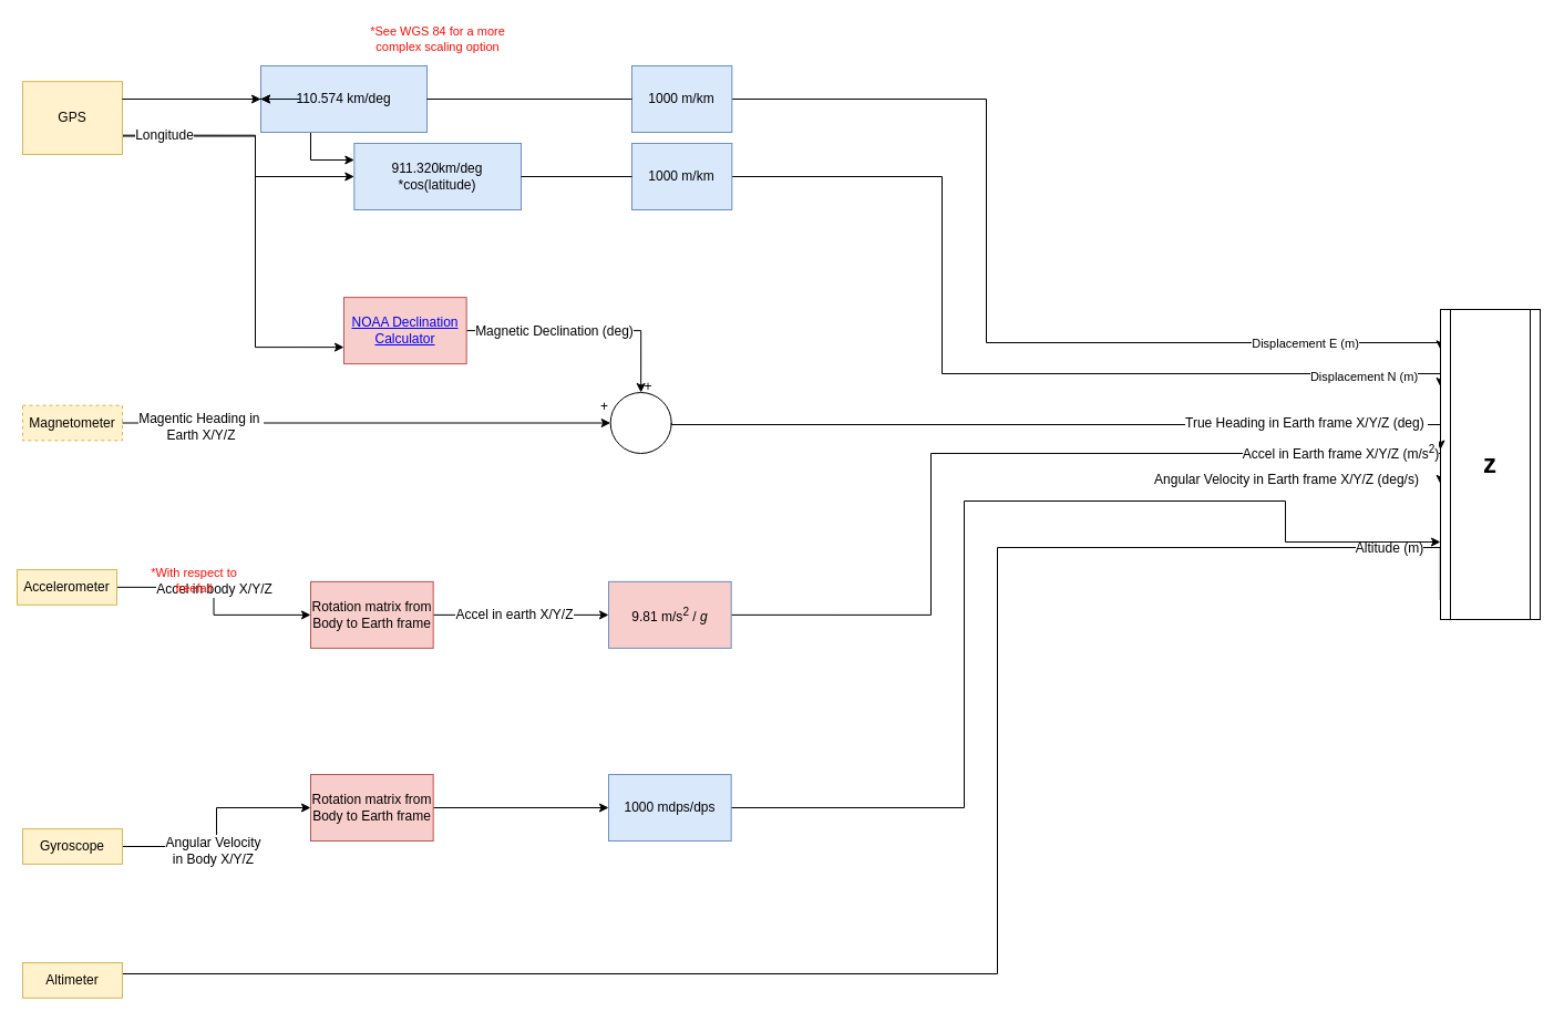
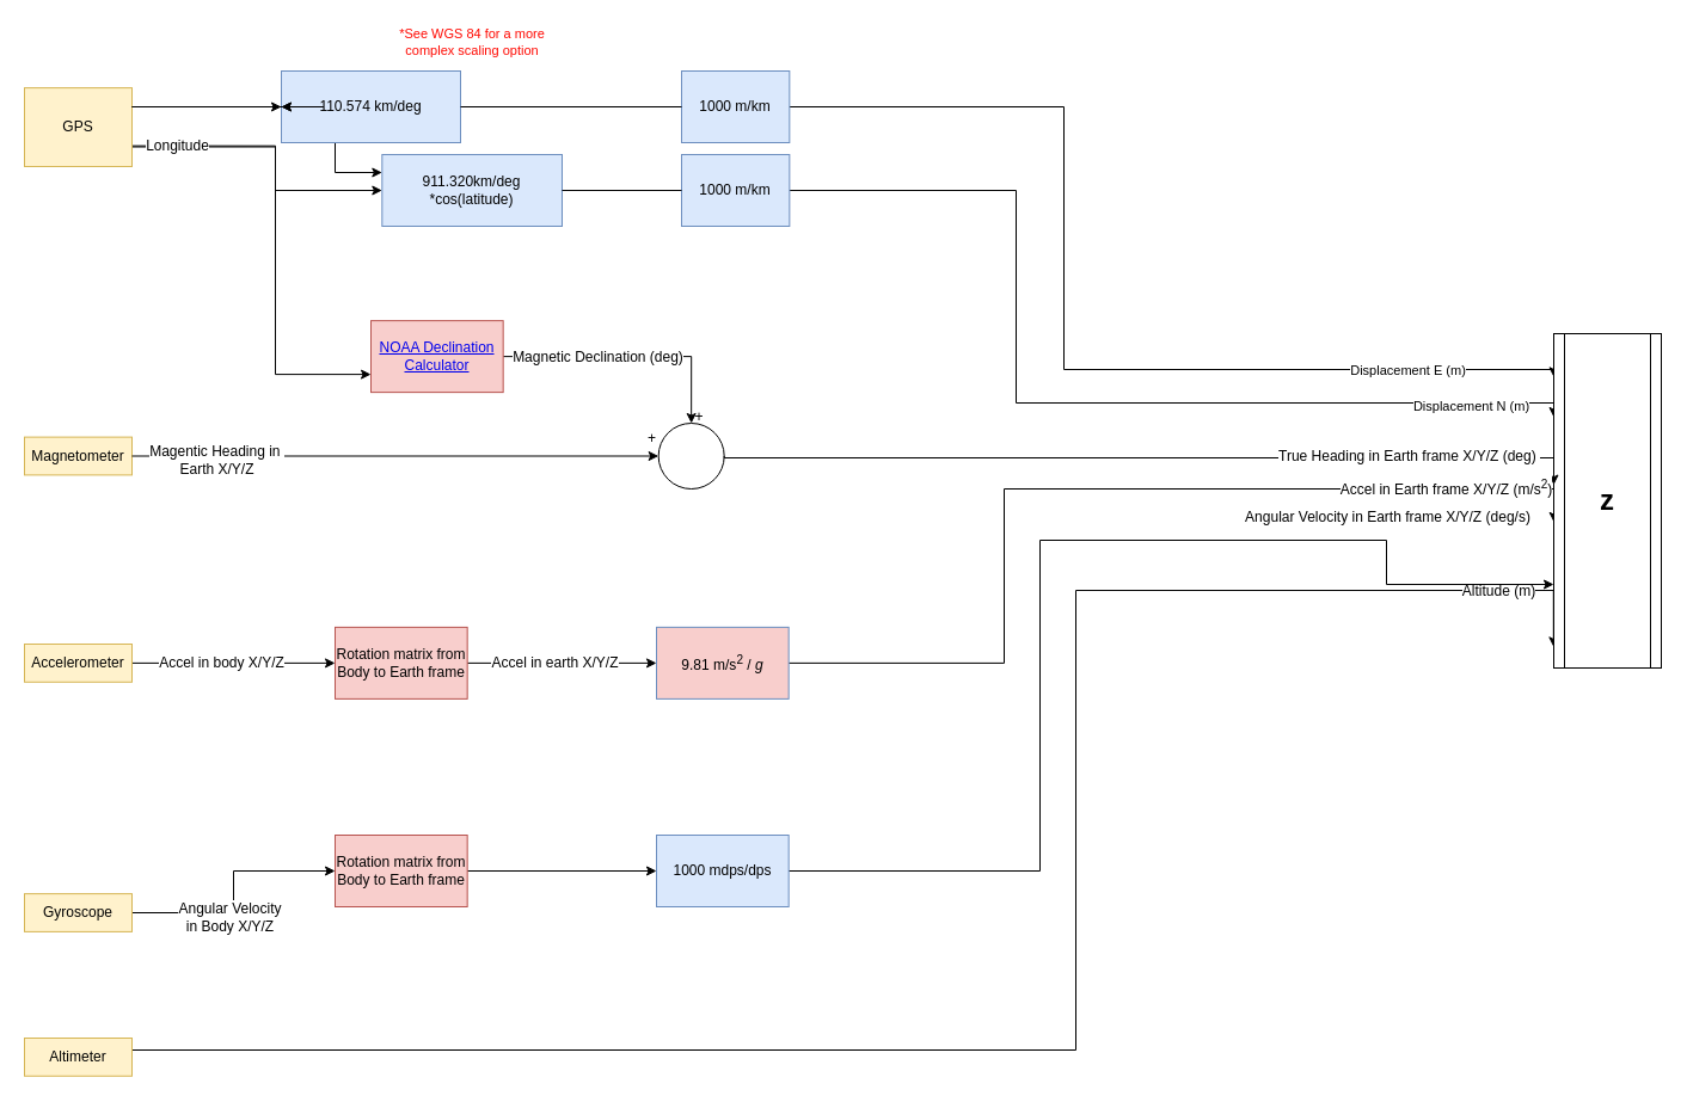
- <mxCell id="11" value="Magnetometer" style="rounded=0;whiteSpace=wrap;html=1;fillColor=#fff2cc;strokeColor=#d6b656;dashed=1;" vertex="1" parent="1"><mxGeometry x="20" y="365.618" width="90" height="31.765" as="geometry" /></mxCell>
+ <mxCell id="11" value="Magnetometer" style="rounded=0;whiteSpace=wrap;html=1;fillColor=#fff2cc;strokeColor=#d6b656;" vertex="1" parent="1"><mxGeometry x="20" y="365.618" width="90" height="31.765" as="geometry" /></mxCell>
- <mxCell id="27" value="*With respect to freefall" style="text;html=1;strokeColor=none;fillColor=none;align=center;verticalAlign=middle;whiteSpace=wrap;rounded=0;fontSize=11;fontColor=#FF0800;" vertex="1" parent="1"><mxGeometry x="130" y="509" width="90" height="30" as="geometry" /></mxCell>
- <mxCell id="10" value="Accelerometer" style="rounded=0;whiteSpace=wrap;html=1;fillColor=#fff2cc;strokeColor=#d6b656;" vertex="1" parent="1"><mxGeometry x="15" y="513.999" width="90" height="31.765" as="geometry" /></mxCell>
+ <mxCell id="10" value="Accelerometer" style="rounded=0;whiteSpace=wrap;html=1;fillColor=#fff2cc;strokeColor=#d6b656;" vertex="1" parent="1"><mxGeometry x="20" y="538.999" width="90" height="31.765" as="geometry" /></mxCell>
- <mxCell id="15" style="edgeStyle=orthogonalEdgeStyle;rounded=0;orthogonalLoop=1;jettySize=auto;html=1;exitX=1;exitY=0.5;exitDx=0;exitDy=0;fontSize=12;fontColor=#000000;entryX=-0.002;entryY=0.937;entryDx=0;entryDy=0;entryPerimeter=0;endArrow=none;" edge="1" parent="1" source="17" target="45"><mxGeometry relative="1" as="geometry"><mxPoint x="1060" y="885" as="targetPoint" /><Array as="points"><mxPoint x="110" y="879" /><mxPoint x="900" y="879" /><mxPoint x="900" y="494" /></Array></mxGeometry></mxCell>
+ <mxCell id="15" style="edgeStyle=orthogonalEdgeStyle;rounded=0;orthogonalLoop=1;jettySize=auto;html=1;exitX=1;exitY=0.5;exitDx=0;exitDy=0;fontSize=12;fontColor=#000000;entryX=-0.002;entryY=0.937;entryDx=0;entryDy=0;entryPerimeter=0;" edge="1" parent="1" source="17" target="45"><mxGeometry relative="1" as="geometry"><mxPoint x="1060" y="885" as="targetPoint" /><Array as="points"><mxPoint x="110" y="879" /><mxPoint x="900" y="879" /><mxPoint x="900" y="494" /></Array></mxGeometry></mxCell>
